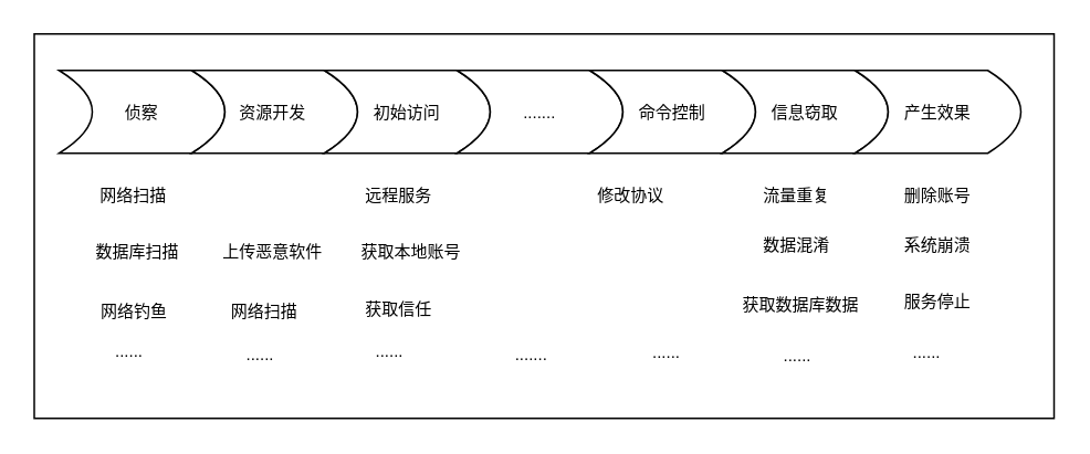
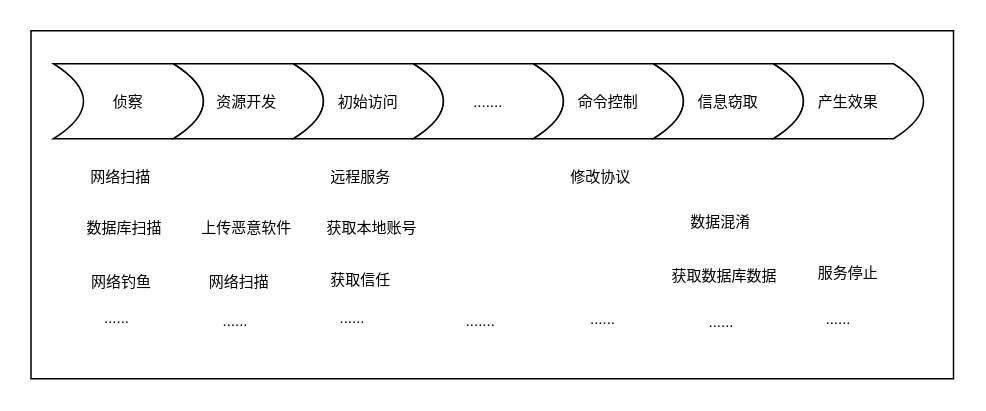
- <mxCell id="25" value="修改协议" style="text;html=1;strokeColor=none;fillColor=none;align=center;verticalAlign=middle;whiteSpace=wrap;rounded=0;fontStyle=0;fontSize=10;" parent="1" vertex="1"><mxGeometry x="350" y="102" width="60" height="30" as="geometry" /></mxCell>
+ <mxCell id="25" value="修改协议" style="text;html=1;strokeColor=none;fillColor=none;align=center;verticalAlign=middle;whiteSpace=wrap;rounded=0;fontStyle=0;fontSize=10;" parent="1" vertex="1"><mxGeometry x="370" y="102" width="60" height="30" as="geometry" /></mxCell>
- <mxCell id="26" value="流量重复" style="text;html=1;strokeColor=none;fillColor=none;align=center;verticalAlign=middle;whiteSpace=wrap;rounded=0;fontStyle=0;fontSize=10;" parent="1" vertex="1"><mxGeometry x="450" y="102" width="60" height="30" as="geometry" /></mxCell>
- <mxCell id="29" value="删除账号" style="text;html=1;strokeColor=none;fillColor=none;align=center;verticalAlign=middle;whiteSpace=wrap;rounded=0;fontStyle=0;fontSize=10;" parent="1" vertex="1"><mxGeometry x="535" y="102" width="60" height="30" as="geometry" /></mxCell>
- <mxCell id="30" value="系统崩溃" style="text;html=1;strokeColor=none;fillColor=none;align=center;verticalAlign=middle;whiteSpace=wrap;rounded=0;fontStyle=0;fontSize=10;" parent="1" vertex="1"><mxGeometry x="535" y="132" width="60" height="30" as="geometry" /></mxCell>
